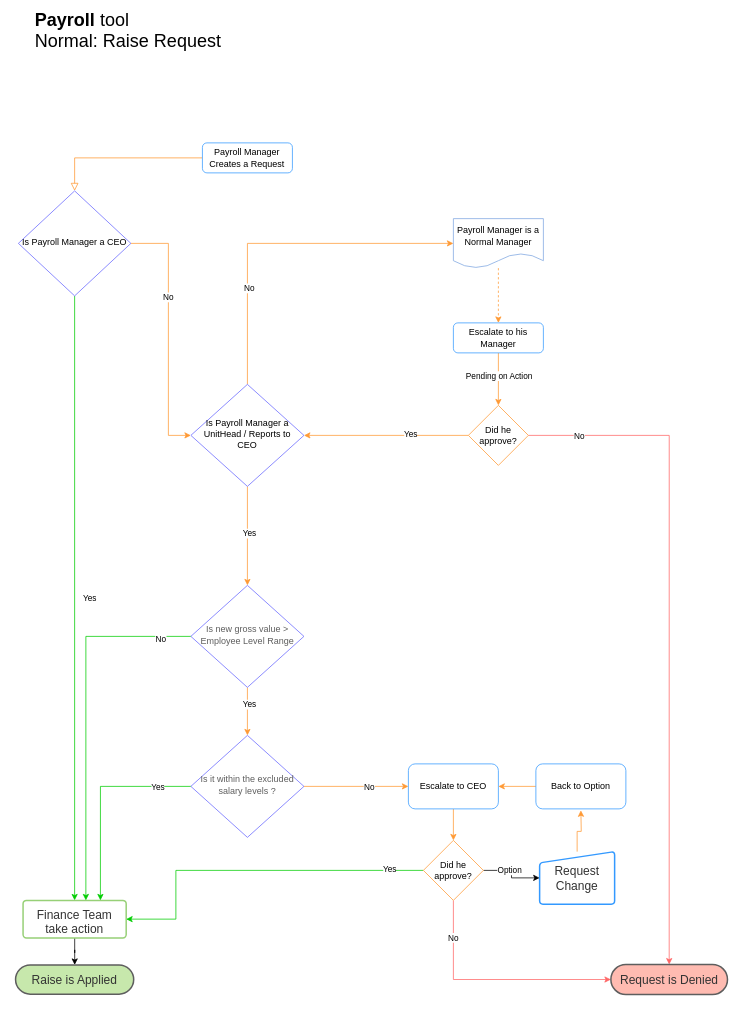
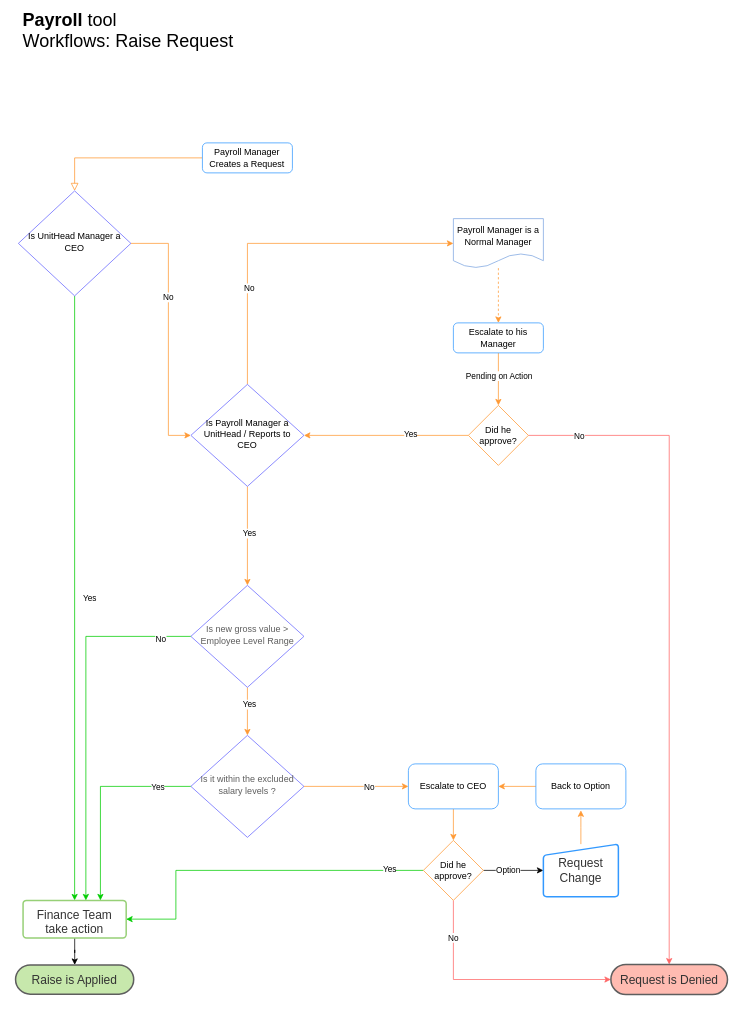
- <mxCell id="50" value="&lt;div style=&quot;text-align: left&quot;&gt;&lt;font style=&quot;font-size: 24px&quot;&gt;&lt;b&gt;Payroll &lt;/b&gt;tool&lt;/font&gt;&lt;/div&gt;&lt;font style=&quot;font-size: 24px&quot;&gt;&lt;div style=&quot;text-align: left&quot;&gt;&lt;span&gt;Normal: Raise Request&lt;/span&gt;&lt;/div&gt;&lt;/font&gt;" style="text;html=1;align=center;verticalAlign=middle;resizable=0;points=[];autosize=1;" vertex="1" parent="1"><mxGeometry x="20.25" y="20" width="300" height="40" as="geometry" /></mxCell>
+ <mxCell id="50" value="&lt;div style=&quot;text-align: left&quot;&gt;&lt;font style=&quot;font-size: 24px&quot;&gt;&lt;b&gt;Payroll &lt;/b&gt;tool&lt;/font&gt;&lt;/div&gt;&lt;font style=&quot;font-size: 24px&quot;&gt;&lt;div style=&quot;text-align: left&quot;&gt;&lt;span&gt;Workflows: Raise Request&lt;/span&gt;&lt;/div&gt;&lt;/font&gt;" style="text;html=1;align=center;verticalAlign=middle;resizable=0;points=[];autosize=1;" vertex="1" parent="1"><mxGeometry x="20.25" y="20" width="300" height="40" as="geometry" /></mxCell>
- <mxCell id="7" value="Is Payroll Manager a CEO" style="rhombus;whiteSpace=wrap;html=1;shadow=0;fontFamily=Helvetica;fontSize=12;align=center;strokeWidth=1;spacing=6;spacingTop=-4;strokeColor=#6666FF;" parent="1" vertex="1"><mxGeometry x="24" y="254" width="150" height="140" as="geometry" /></mxCell>
+ <mxCell id="7" value="Is UnitHead Manager a CEO" style="rhombus;whiteSpace=wrap;html=1;shadow=0;fontFamily=Helvetica;fontSize=12;align=center;strokeWidth=1;spacing=6;spacingTop=-4;strokeColor=#6666FF;" parent="1" vertex="1"><mxGeometry x="24" y="254" width="150" height="140" as="geometry" /></mxCell>
- <mxCell id="47" value="Request Change" style="html=1;overflow=block;blockSpacing=1;whiteSpace=wrap;shape=manualInput;size=15;whiteSpace=wrap;fontSize=16;fontColor=#333333;spacing=4;strokeColor=#3399FF;strokeOpacity=100;rounded=1;absoluteArcSize=1;arcSize=9;strokeWidth=2;" vertex="1" parent="1"><mxGeometry x="719" y="1135" width="100" height="70" as="geometry" /></mxCell>
+ <mxCell id="47" value="Request Change" style="html=1;overflow=block;blockSpacing=1;whiteSpace=wrap;shape=manualInput;size=15;whiteSpace=wrap;fontSize=16;fontColor=#333333;spacing=4;strokeColor=#3399FF;strokeOpacity=100;rounded=1;absoluteArcSize=1;arcSize=9;strokeWidth=2;" vertex="1" parent="1"><mxGeometry x="724" y="1125" width="100" height="70" as="geometry" /></mxCell>
